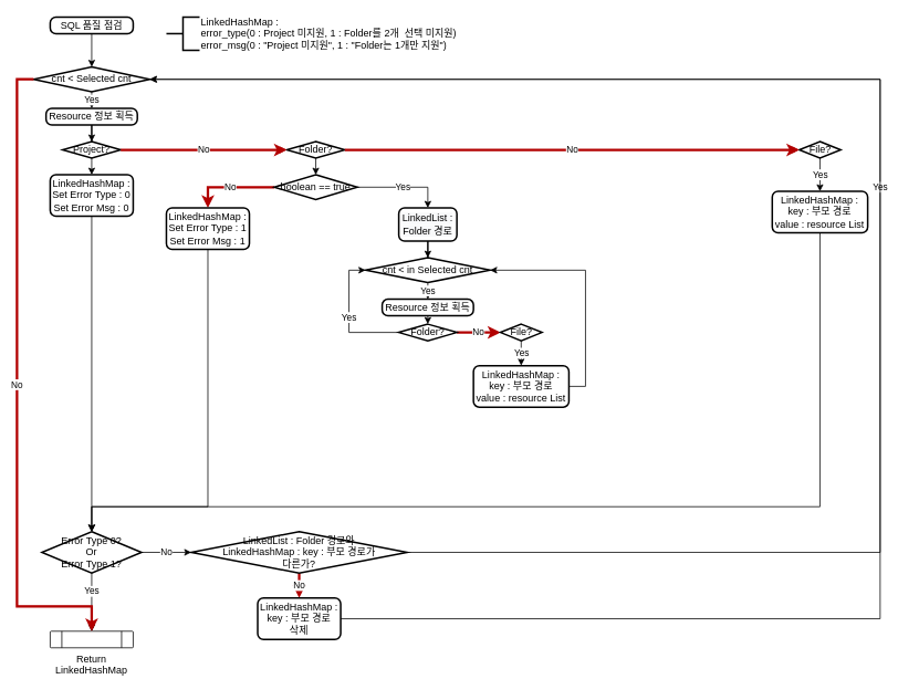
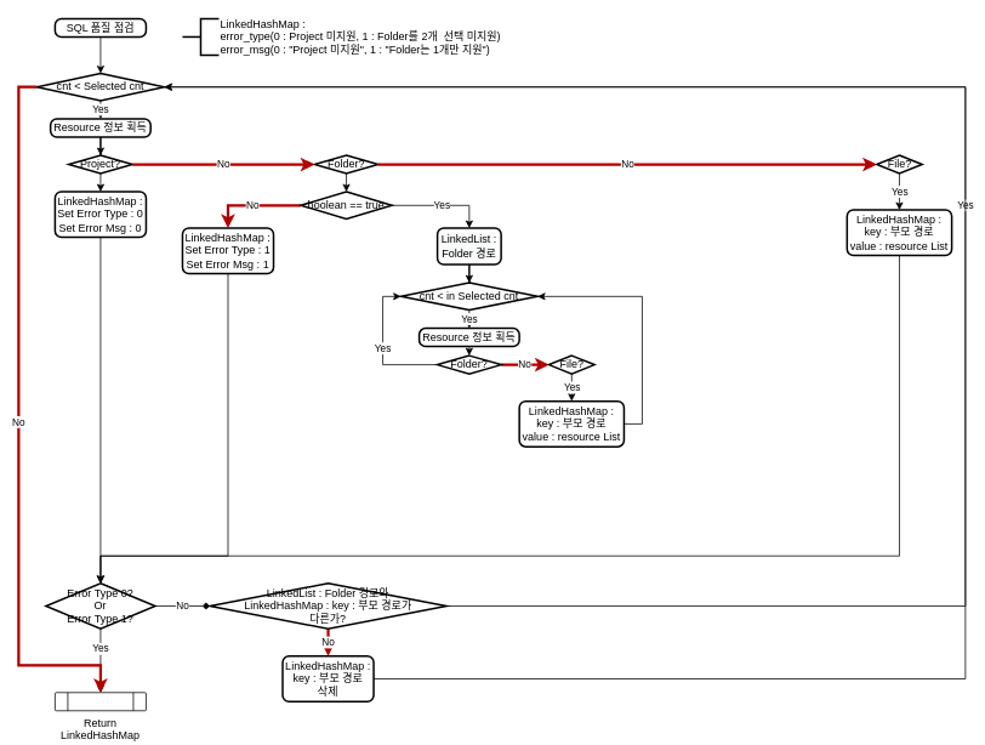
- <mxCell id="20" value="No" style="edgeStyle=orthogonalEdgeStyle;rounded=0;orthogonalLoop=1;jettySize=auto;html=1;exitX=1;exitY=0.5;exitDx=0;exitDy=0;exitPerimeter=0;entryX=0;entryY=0.5;entryDx=0;entryDy=0;entryPerimeter=0;" edge="1" parent="1" source="21" target="44"><mxGeometry relative="1" as="geometry" /></mxCell>
+ <mxCell id="20" value="No" style="edgeStyle=orthogonalEdgeStyle;rounded=0;orthogonalLoop=1;jettySize=auto;html=1;exitX=1;exitY=0.5;exitDx=0;exitDy=0;exitPerimeter=0;entryX=0;entryY=0.5;entryDx=0;entryDy=0;entryPerimeter=0;endArrow=diamond;" edge="1" parent="1" source="21" target="44"><mxGeometry relative="1" as="geometry" /></mxCell>
